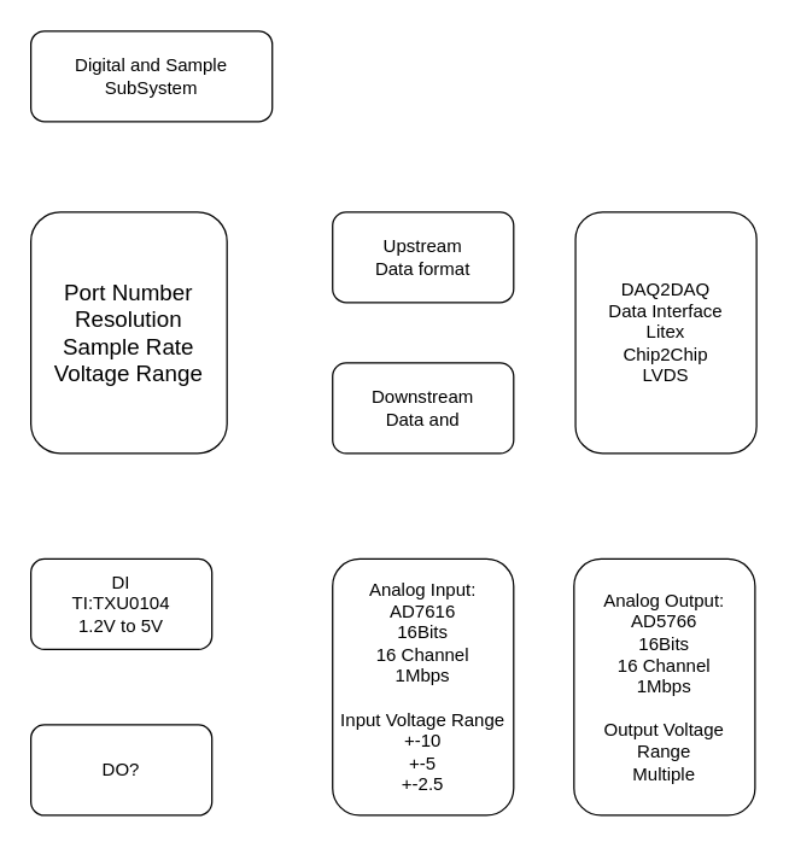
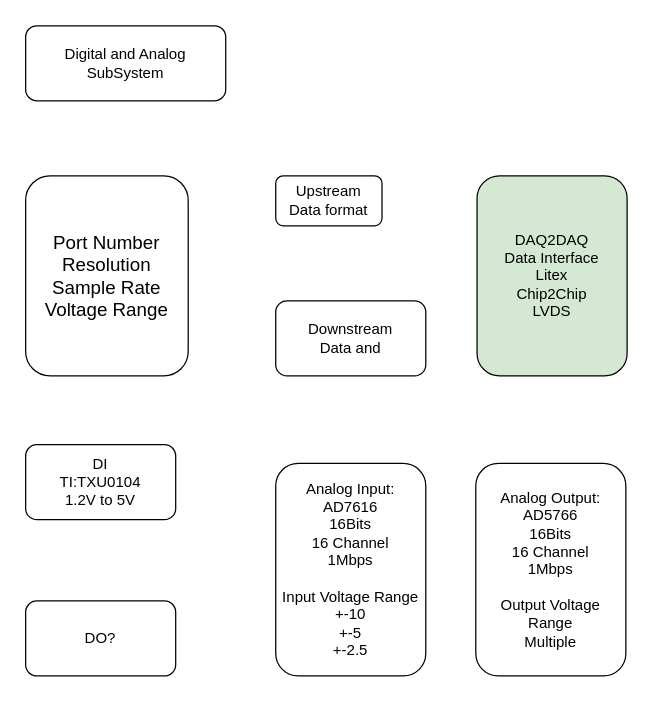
- <mxCell id="2" value="Digital and Sample&lt;br&gt;SubSystem" style="rounded=1;whiteSpace=wrap;html=1;" parent="1" vertex="1"><mxGeometry x="20" y="20" width="160" height="60" as="geometry" /></mxCell>
+ <mxCell id="2" value="Digital and Analog&lt;br&gt;SubSystem" style="rounded=1;whiteSpace=wrap;html=1;" parent="1" vertex="1"><mxGeometry x="20" y="20" width="160" height="60" as="geometry" /></mxCell>
- <mxCell id="4" value="Upstream &lt;br&gt;Data format" style="rounded=1;whiteSpace=wrap;html=1;" vertex="1" parent="1"><mxGeometry x="220" y="140" width="120" height="60" as="geometry" /></mxCell>
+ <mxCell id="4" value="Upstream &lt;br&gt;Data format" style="rounded=1;whiteSpace=wrap;html=1;" vertex="1" parent="1"><mxGeometry x="220" y="140" width="85" height="40" as="geometry" /></mxCell>
- <mxCell id="10" value="DAQ2DAQ&lt;br&gt;Data Interface&lt;br&gt;Litex&lt;br&gt;Chip2Chip&lt;br&gt;LVDS" style="rounded=1;whiteSpace=wrap;html=1;" vertex="1" parent="1"><mxGeometry x="381" y="140" width="120" height="160" as="geometry" /></mxCell>
+ <mxCell id="10" value="DAQ2DAQ&lt;br&gt;Data Interface&lt;br&gt;Litex&lt;br&gt;Chip2Chip&lt;br&gt;LVDS" style="rounded=1;whiteSpace=wrap;html=1;fillColor=#d5e8d4;" vertex="1" parent="1"><mxGeometry x="381" y="140" width="120" height="160" as="geometry" /></mxCell>
- <mxCell id="6" value="DI&lt;br&gt;TI:TXU0104&lt;br&gt;1.2V to 5V" style="rounded=1;whiteSpace=wrap;html=1;" vertex="1" parent="1"><mxGeometry x="20" y="370" width="120" height="60" as="geometry" /></mxCell>
+ <mxCell id="6" value="DI&lt;br&gt;TI:TXU0104&lt;br&gt;1.2V to 5V" style="rounded=1;whiteSpace=wrap;html=1;" vertex="1" parent="1"><mxGeometry x="20" y="355" width="120" height="60" as="geometry" /></mxCell>
